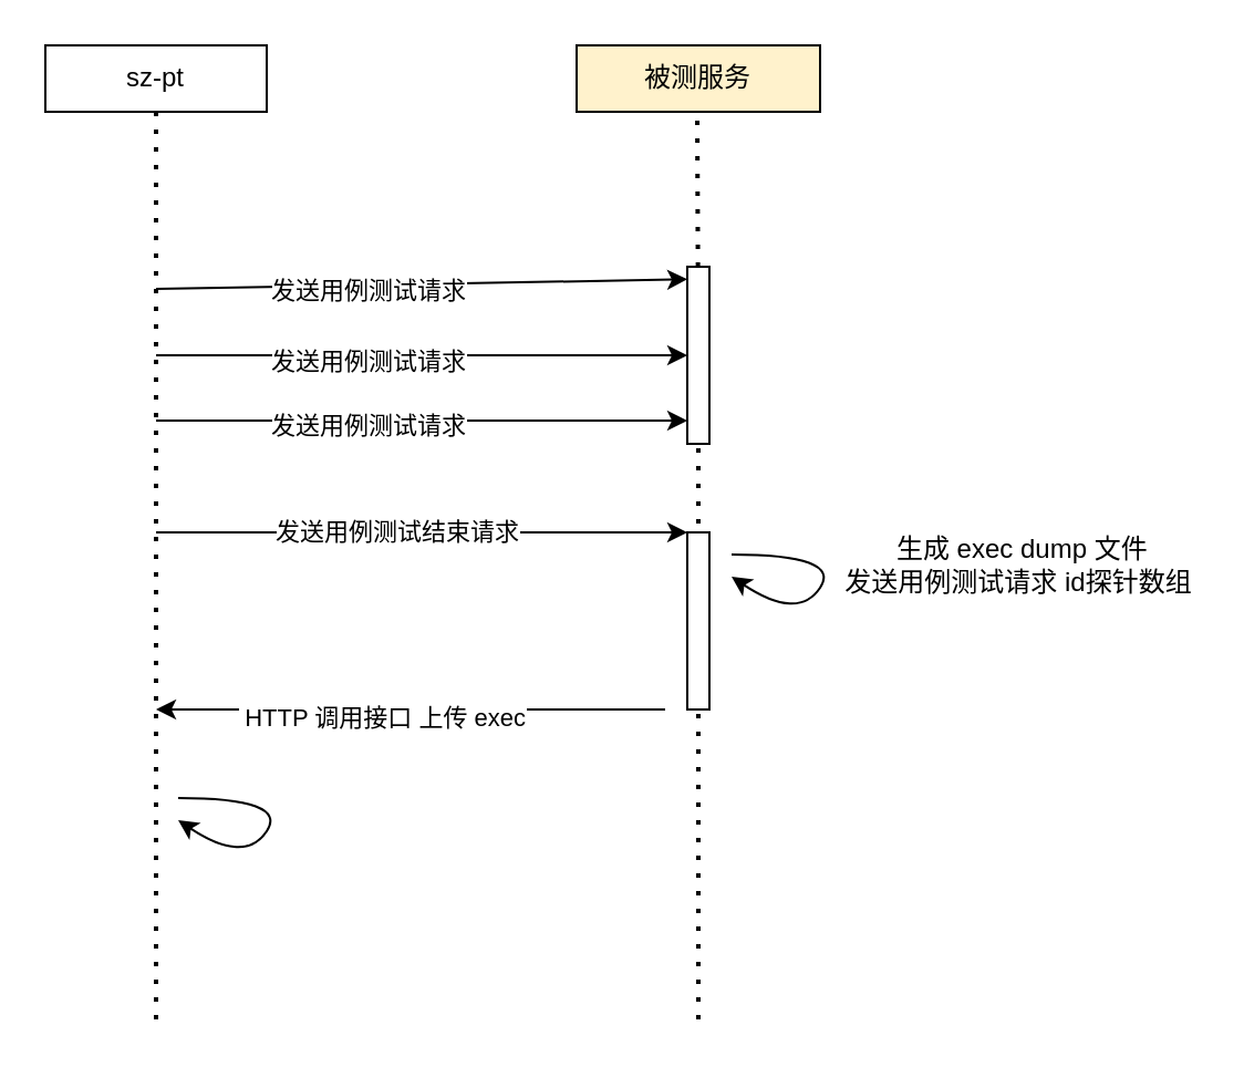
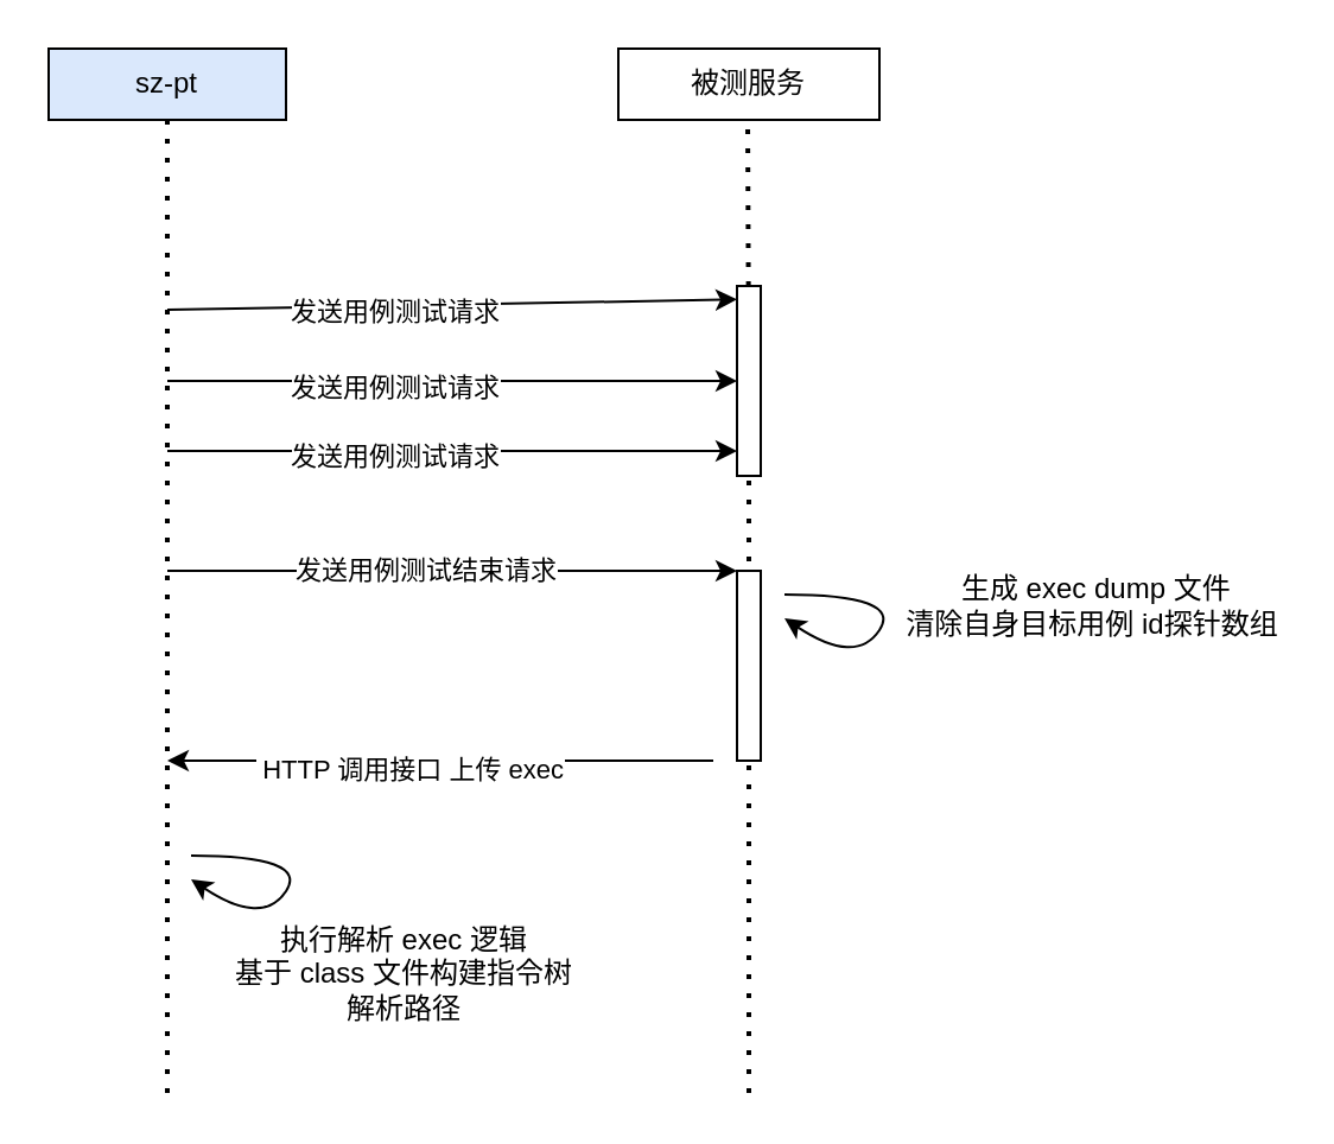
- <mxCell id="2" value="sz-pt" style="rounded=0;whiteSpace=wrap;html=1;" vertex="1" parent="1"><mxGeometry x="20" y="20" width="100" height="30" as="geometry" /></mxCell>
+ <mxCell id="2" value="sz-pt" style="rounded=0;whiteSpace=wrap;html=1;fillColor=#dae8fc;" vertex="1" parent="1"><mxGeometry x="20" y="20" width="100" height="30" as="geometry" /></mxCell>
- <mxCell id="4" value="被测服务" style="rounded=0;whiteSpace=wrap;html=1;fillColor=#fff2cc;" vertex="1" parent="1"><mxGeometry x="260" y="20" width="110" height="30" as="geometry" /></mxCell>
+ <mxCell id="4" value="被测服务" style="rounded=0;whiteSpace=wrap;html=1;" vertex="1" parent="1"><mxGeometry x="260" y="20" width="110" height="30" as="geometry" /></mxCell>
- <mxCell id="18" value="&amp;nbsp;生成 exec dump 文件&lt;br&gt;发送用例测试请求 id探针数组" style="text;html=1;align=center;verticalAlign=middle;whiteSpace=wrap;rounded=0;" vertex="1" parent="1"><mxGeometry x="380" y="240" width="160" height="30" as="geometry" /></mxCell>
+ <mxCell id="18" value="&amp;nbsp;生成 exec dump 文件&lt;br&gt;清除自身目标用例 id探针数组" style="text;html=1;align=center;verticalAlign=middle;whiteSpace=wrap;rounded=0;" vertex="1" parent="1"><mxGeometry x="380" y="240" width="160" height="30" as="geometry" /></mxCell>
+ <mxCell id="22" value="执行解析 exec 逻辑&lt;br&gt;基于 class 文件构建指令树&lt;br&gt;解析路径" style="text;html=1;align=center;verticalAlign=middle;whiteSpace=wrap;rounded=0;" vertex="1" parent="1"><mxGeometry x="80" y="390" width="180" height="40" as="geometry" /></mxCell>
